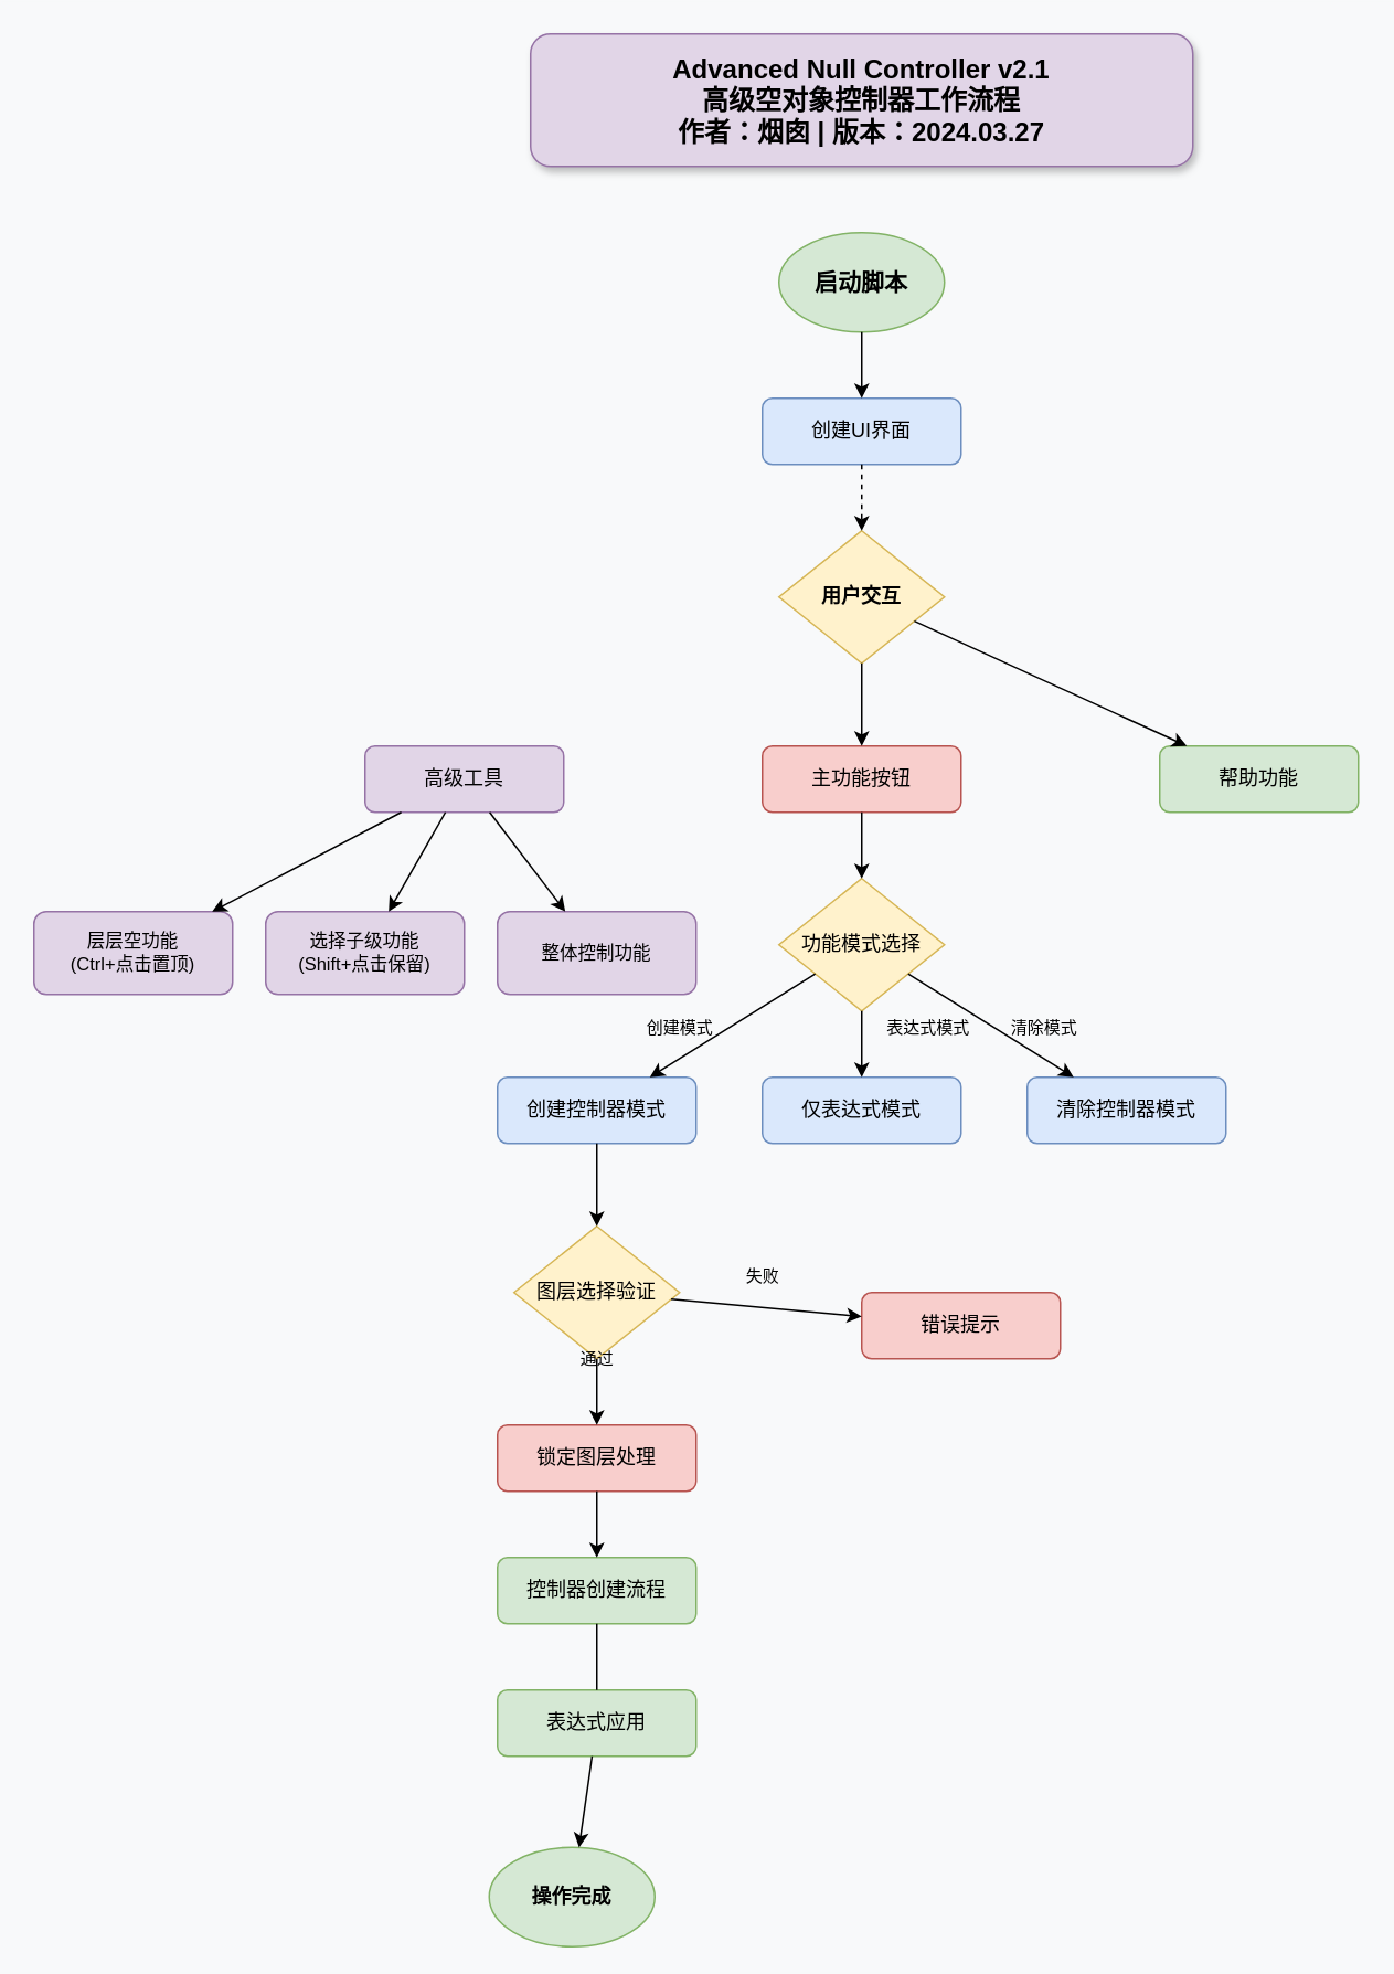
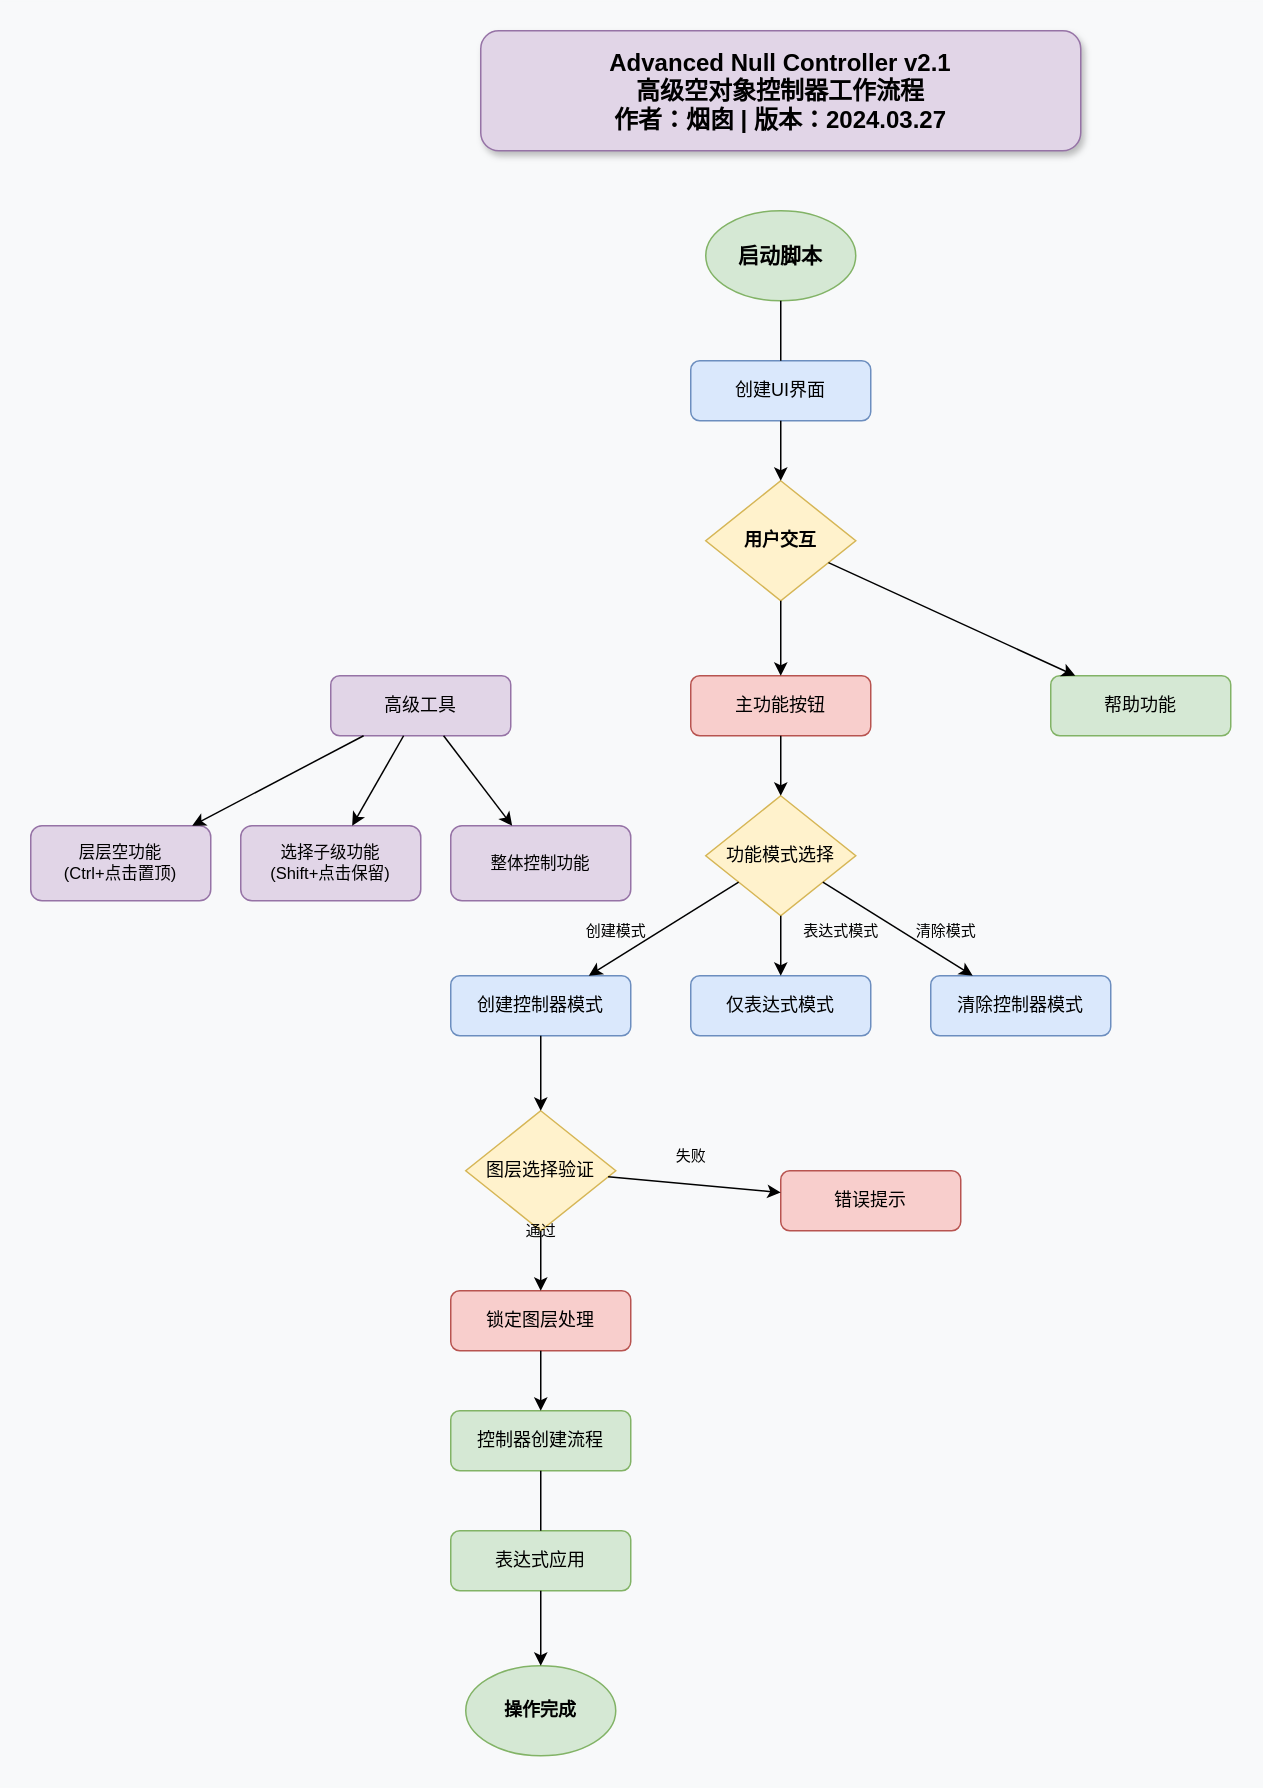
- <mxCell id="22" edge="1" parent="1" source="3" target="4"><mxGeometry relative="1" as="geometry" /></mxCell>
+ <mxCell id="22" edge="1" parent="1" source="3" target="4" style="endArrow=none;"><mxGeometry relative="1" as="geometry" /></mxCell>
- <mxCell id="23" edge="1" parent="1" source="4" target="5" style="dashed=1;"><mxGeometry relative="1" as="geometry" /></mxCell>
+ <mxCell id="23" edge="1" parent="1" source="4" target="5"><mxGeometry relative="1" as="geometry" /></mxCell>
- <mxCell id="20" value="操作完成" style="ellipse;whiteSpace=wrap;html=1;fillColor=#d5e8d4;strokeColor=#82b366;fontSize=12;fontStyle=1;" vertex="1" parent="1"><mxGeometry x="295" y="1115" width="100" height="60" as="geometry" /></mxCell>
+ <mxCell id="20" value="操作完成" style="ellipse;whiteSpace=wrap;html=1;fillColor=#d5e8d4;strokeColor=#82b366;fontSize=12;fontStyle=1;" vertex="1" parent="1"><mxGeometry x="310" y="1110" width="100" height="60" as="geometry" /></mxCell>
